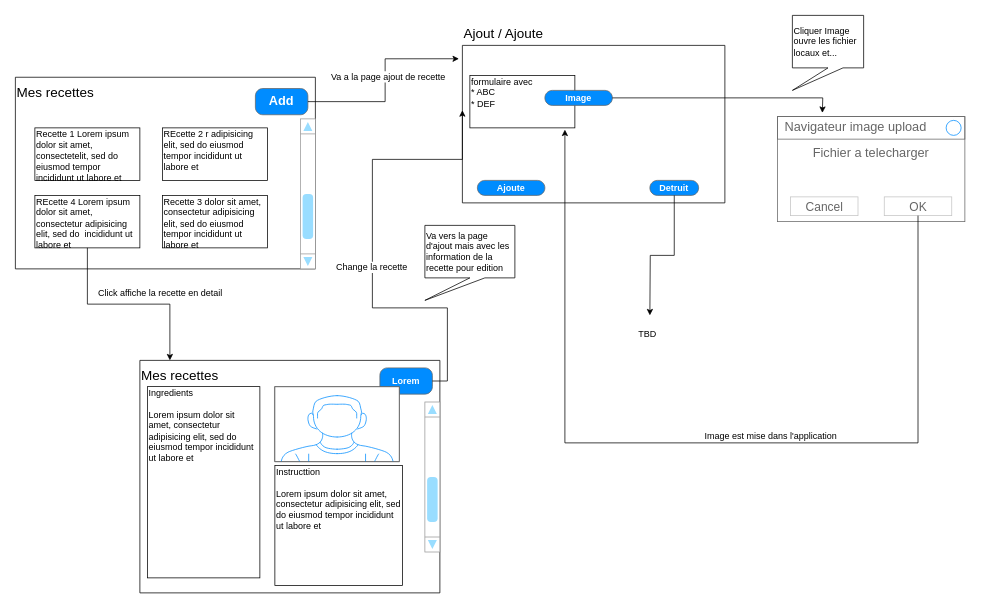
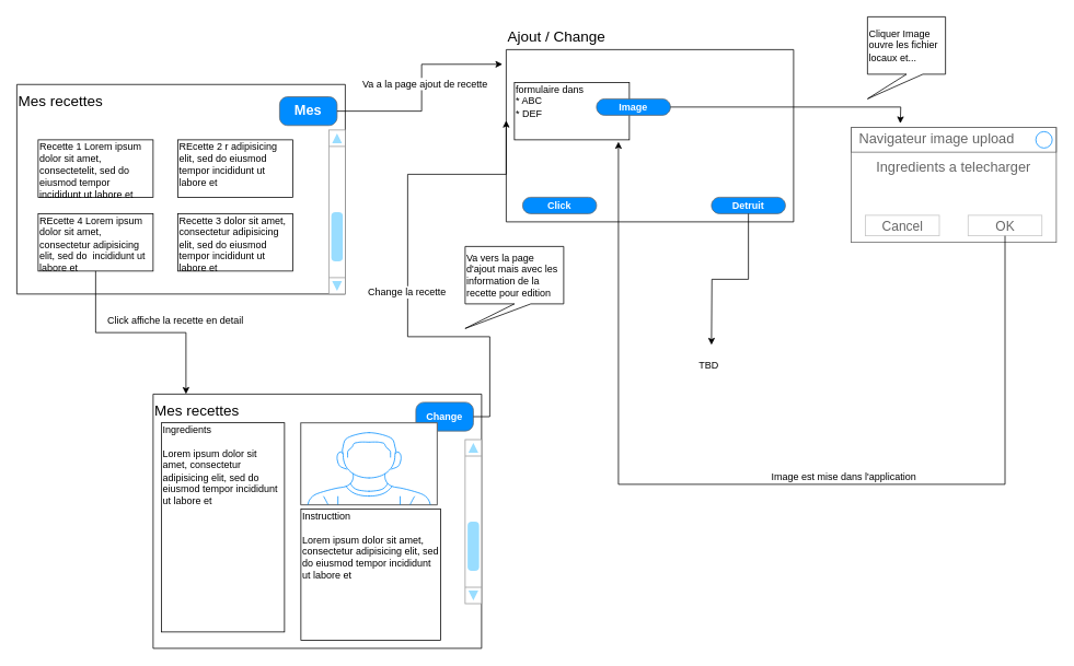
- <mxCell id="29" value="Ajout / Ajoute" style="text;html=1;strokeColor=none;fillColor=none;align=left;verticalAlign=middle;whiteSpace=wrap;rounded=0;fontSize=18;" vertex="1" parent="1"><mxGeometry x="616" y="30" width="160" height="30" as="geometry" /></mxCell>
+ <mxCell id="29" value="Ajout / Change" style="text;html=1;strokeColor=none;fillColor=none;align=left;verticalAlign=middle;whiteSpace=wrap;rounded=0;fontSize=18;" vertex="1" parent="1"><mxGeometry x="616" y="30" width="160" height="30" as="geometry" /></mxCell>
- <mxCell id="12" value="formulaire avec&lt;br&gt;* ABC&lt;br&gt;* DEF" style="text;spacingTop=-5;whiteSpace=wrap;html=1;align=left;fontSize=12;fontFamily=Helvetica;fillColor=none;strokeColor=default;" vertex="1" parent="10"><mxGeometry x="10" y="40" width="140" height="70" as="geometry" /></mxCell>
+ <mxCell id="12" value="formulaire dans&lt;br&gt;* ABC&lt;br&gt;* DEF" style="text;spacingTop=-5;whiteSpace=wrap;html=1;align=left;fontSize=12;fontFamily=Helvetica;fillColor=none;strokeColor=default;" vertex="1" parent="10"><mxGeometry x="10" y="40" width="140" height="70" as="geometry" /></mxCell>
- <mxCell id="4" value="Add" style="strokeWidth=1;shadow=0;dashed=0;align=center;html=1;shape=mxgraph.mockup.buttons.button;strokeColor=#666666;fontColor=#ffffff;mainText=;buttonStyle=round;fontSize=17;fontStyle=1;fillColor=#008cff;whiteSpace=wrap;" vertex="1" parent="2"><mxGeometry x="320" y="15" width="70" height="35" as="geometry" /></mxCell>
+ <mxCell id="4" value="Mes" style="strokeWidth=1;shadow=0;dashed=0;align=center;html=1;shape=mxgraph.mockup.buttons.button;strokeColor=#666666;fontColor=#ffffff;mainText=;buttonStyle=round;fontSize=17;fontStyle=1;fillColor=#008cff;whiteSpace=wrap;" vertex="1" parent="2"><mxGeometry x="320" y="15" width="70" height="35" as="geometry" /></mxCell>
- <mxCell id="33" value="Fichier a telecharger" style="strokeWidth=1;shadow=0;dashed=0;align=center;html=1;shape=mxgraph.mockup.containers.rrect;rSize=0;strokeColor=#666666;fontColor=#666666;fontSize=17;verticalAlign=top;whiteSpace=wrap;fillColor=#ffffff;spacingTop=32;" vertex="1" parent="1"><mxGeometry x="1036" y="155" width="250" height="140" as="geometry" /></mxCell>
+ <mxCell id="33" value="Ingredients a telecharger" style="strokeWidth=1;shadow=0;dashed=0;align=center;html=1;shape=mxgraph.mockup.containers.rrect;rSize=0;strokeColor=#666666;fontColor=#666666;fontSize=17;verticalAlign=top;whiteSpace=wrap;fillColor=#ffffff;spacingTop=32;" vertex="1" parent="1"><mxGeometry x="1036" y="155" width="250" height="140" as="geometry" /></mxCell>
- <mxCell id="11" value="Ajoute" style="strokeWidth=1;shadow=0;dashed=0;align=center;html=1;shape=mxgraph.mockup.buttons.button;strokeColor=#666666;fontColor=#ffffff;mainText=;buttonStyle=round;fontSize=12;fontStyle=1;fillColor=#008cff;whiteSpace=wrap;" vertex="1" parent="10"><mxGeometry x="20" y="180" width="90" height="20" as="geometry" /></mxCell>
+ <mxCell id="11" value="Click" style="strokeWidth=1;shadow=0;dashed=0;align=center;html=1;shape=mxgraph.mockup.buttons.button;strokeColor=#666666;fontColor=#ffffff;mainText=;buttonStyle=round;fontSize=12;fontStyle=1;fillColor=#008cff;whiteSpace=wrap;" vertex="1" parent="10"><mxGeometry x="20" y="180" width="90" height="20" as="geometry" /></mxCell>
- <mxCell id="13" value="Detruit" style="strokeWidth=1;shadow=0;dashed=0;align=center;html=1;shape=mxgraph.mockup.buttons.button;strokeColor=#666666;fontColor=#ffffff;mainText=;buttonStyle=round;fontSize=12;fontStyle=1;fillColor=#008cff;whiteSpace=wrap;" vertex="1" parent="10"><mxGeometry x="250" y="180" width="65" height="20" as="geometry" /></mxCell>
+ <mxCell id="13" value="Detruit" style="strokeWidth=1;shadow=0;dashed=0;align=center;html=1;shape=mxgraph.mockup.buttons.button;strokeColor=#666666;fontColor=#ffffff;mainText=;buttonStyle=round;fontSize=12;fontStyle=1;fillColor=#008cff;whiteSpace=wrap;" vertex="1" parent="10"><mxGeometry x="250" y="180" width="90" height="20" as="geometry" /></mxCell>
- <mxCell id="22" value="Lorem" style="strokeWidth=1;shadow=0;dashed=0;align=center;html=1;shape=mxgraph.mockup.buttons.button;strokeColor=#666666;fontColor=#ffffff;mainText=;buttonStyle=round;fontSize=12;fontStyle=1;fillColor=#008cff;whiteSpace=wrap;" vertex="1" parent="17"><mxGeometry x="320" y="10" width="70" height="35" as="geometry" /></mxCell>
+ <mxCell id="22" value="Change" style="strokeWidth=1;shadow=0;dashed=0;align=center;html=1;shape=mxgraph.mockup.buttons.button;strokeColor=#666666;fontColor=#ffffff;mainText=;buttonStyle=round;fontSize=12;fontStyle=1;fillColor=#008cff;whiteSpace=wrap;" vertex="1" parent="17"><mxGeometry x="320" y="10" width="70" height="35" as="geometry" /></mxCell>
